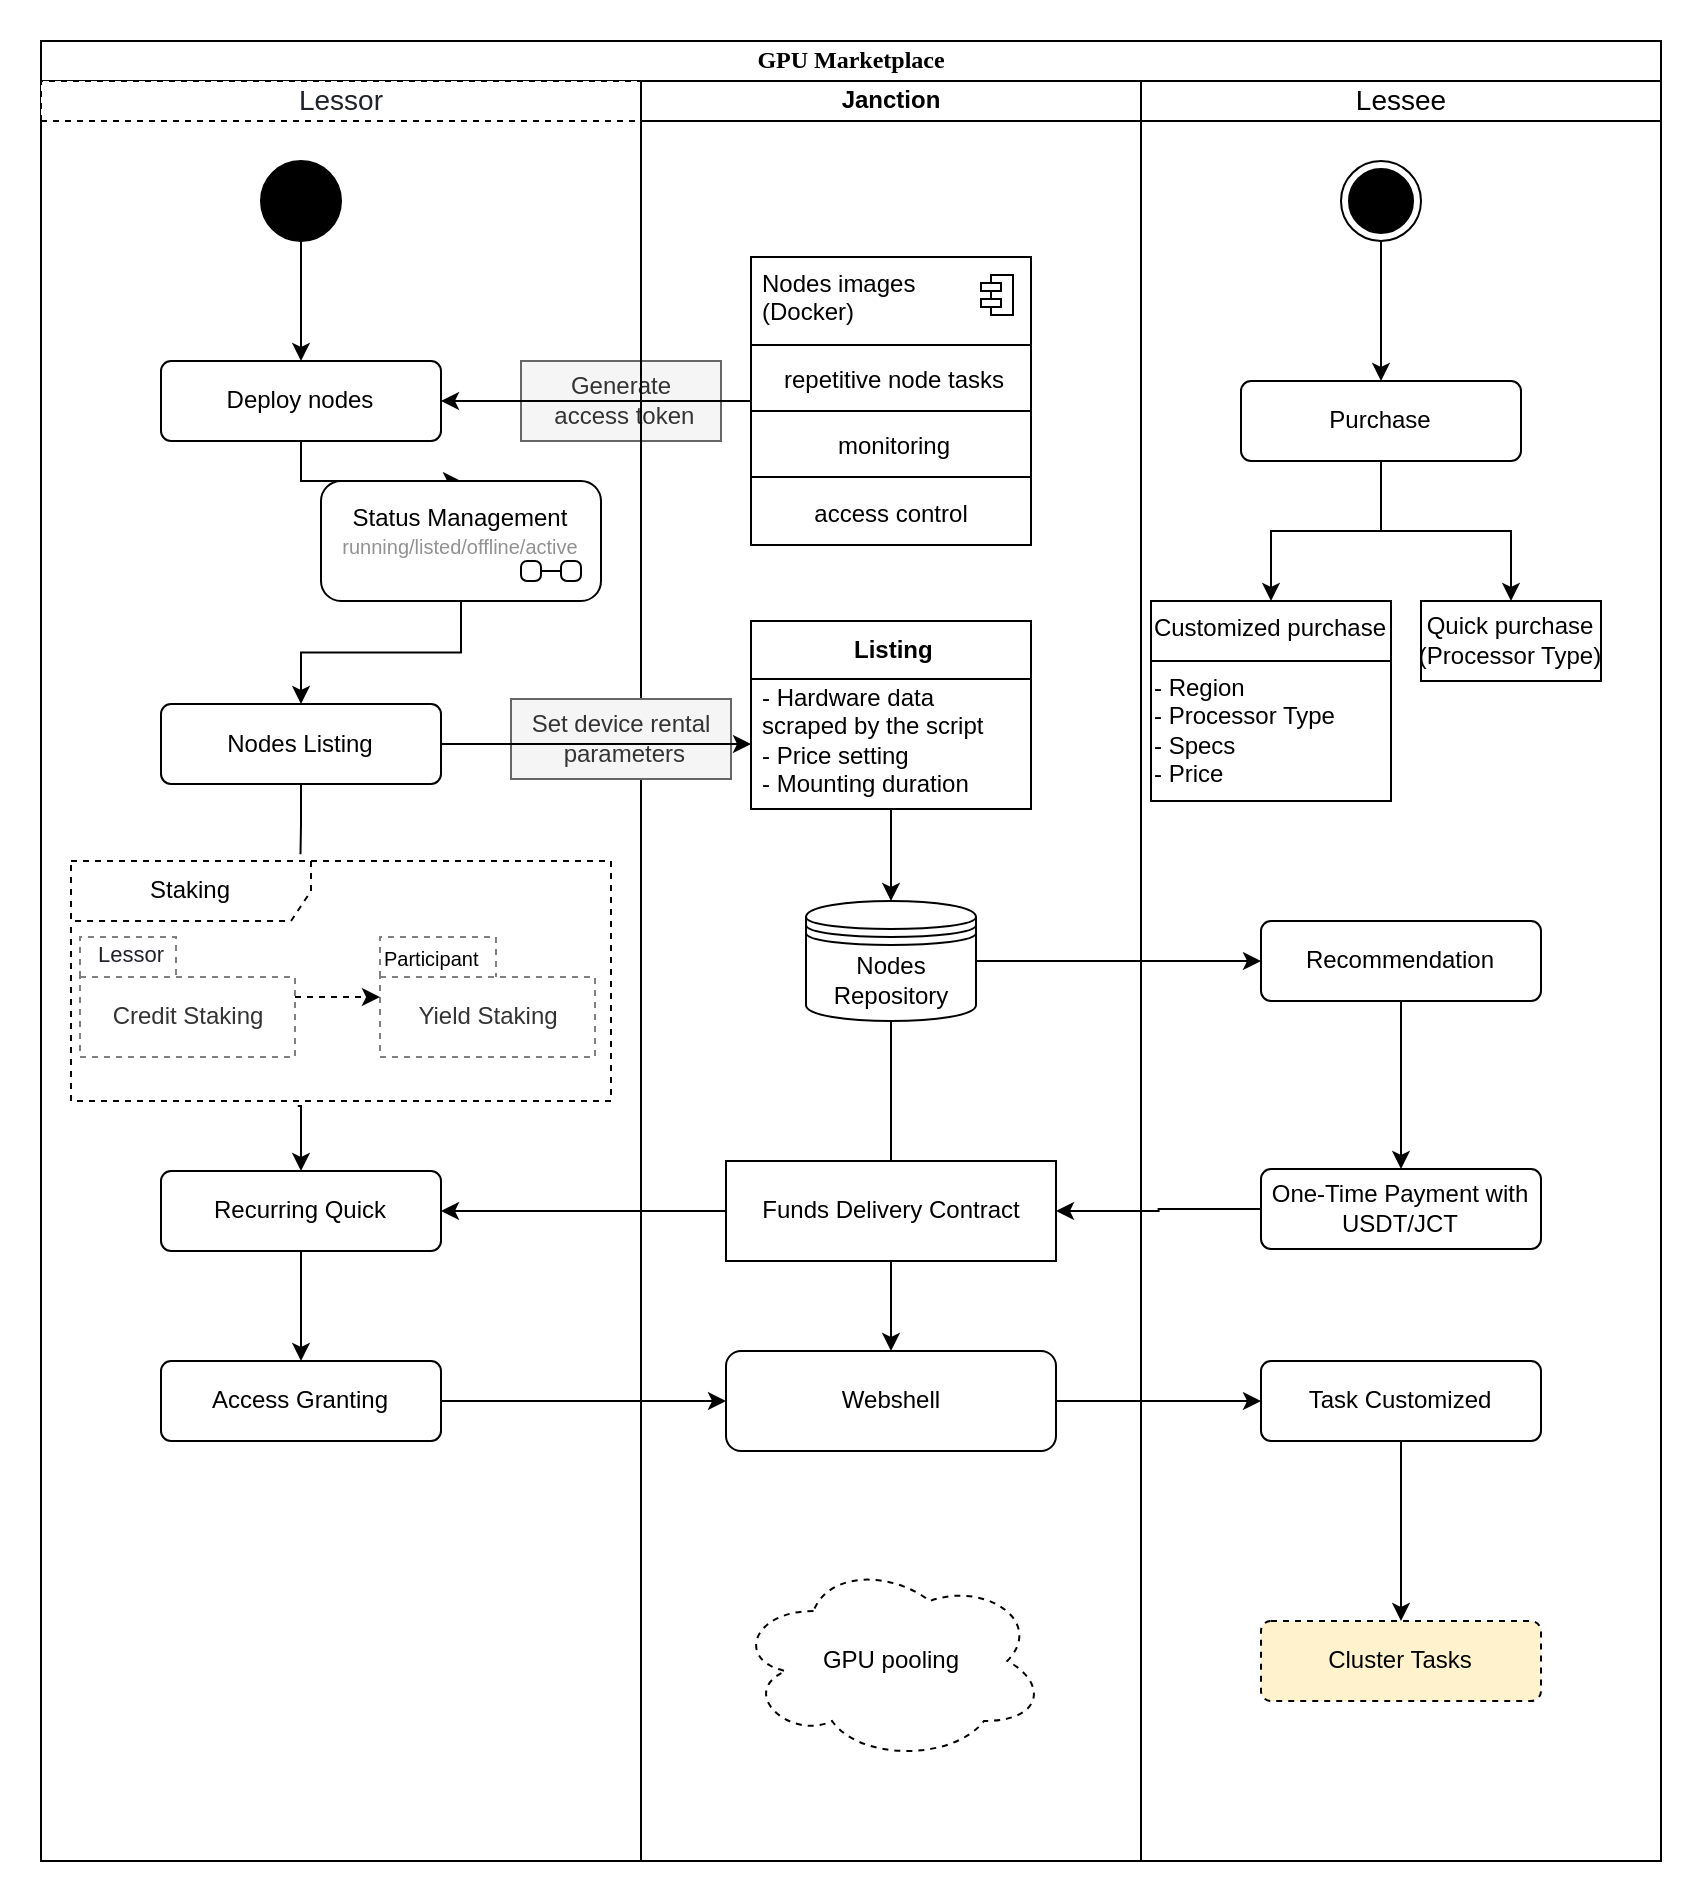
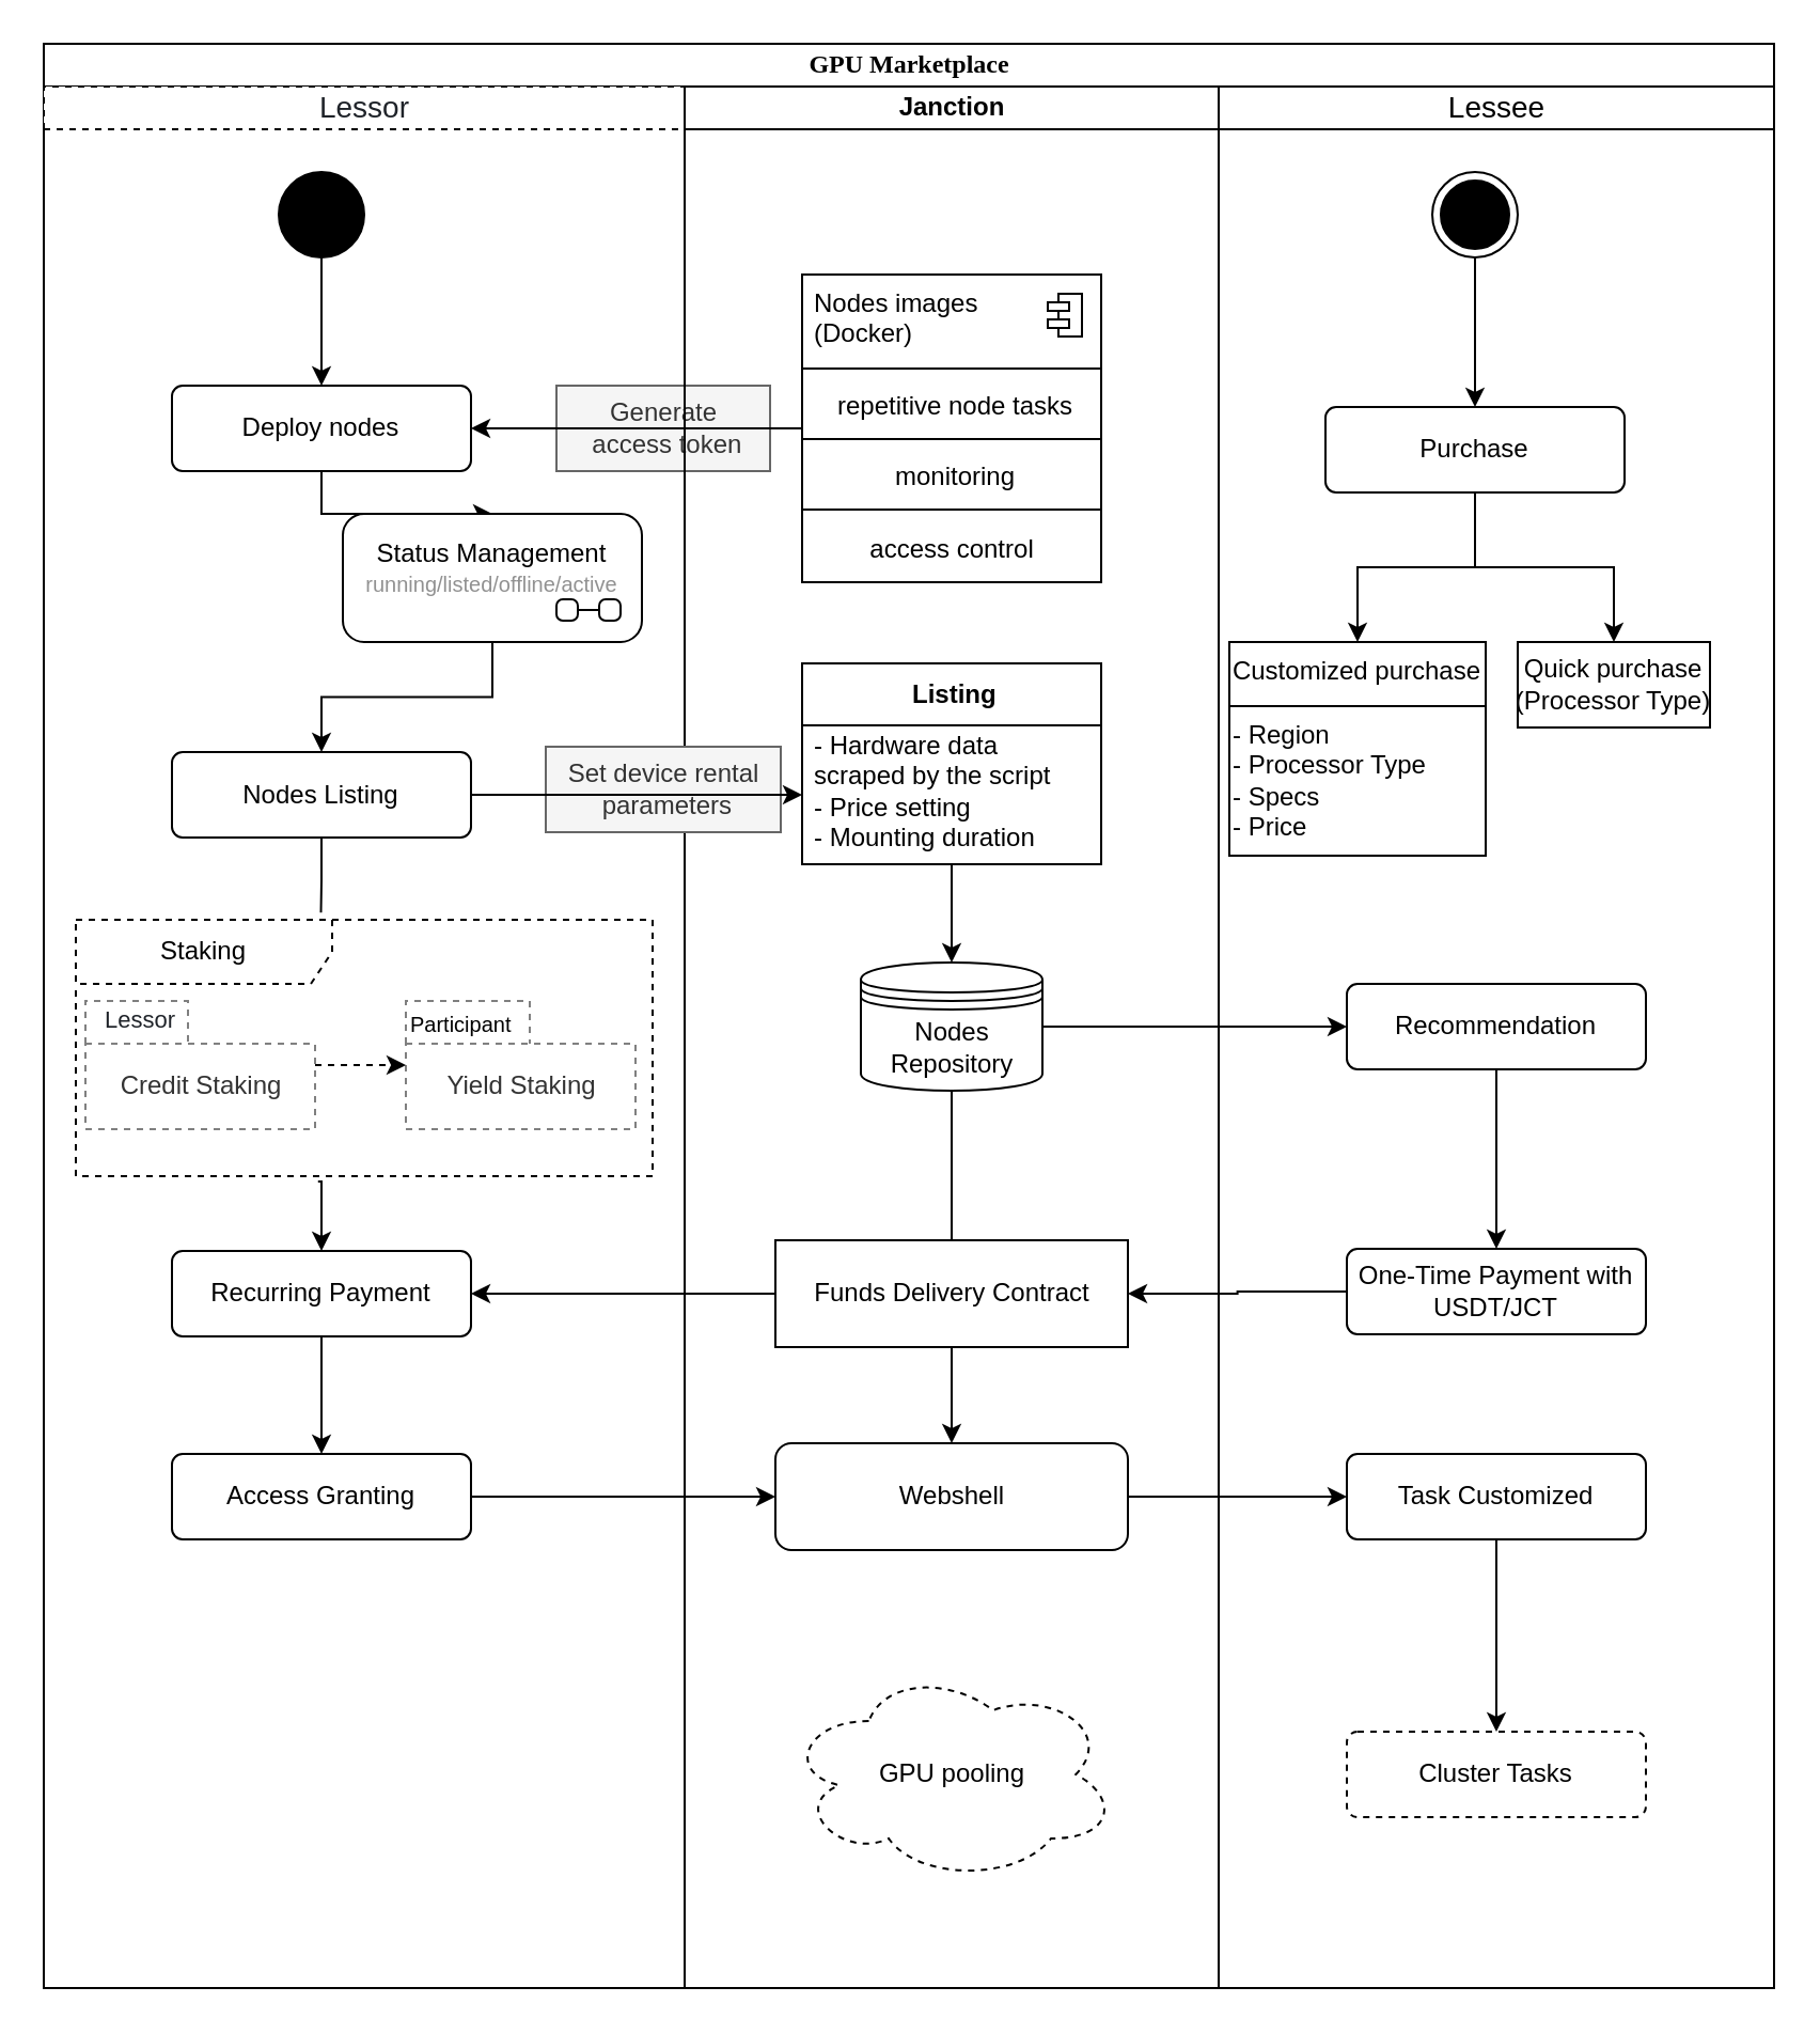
- <mxCell id="19" value="&lt;font&gt;Recurring Quick&lt;/font&gt;" style="html=1;align=center;verticalAlign=middle;rounded=1;absoluteArcSize=1;arcSize=10;dashed=0;whiteSpace=wrap;" vertex="1" parent="3"><mxGeometry x="60" y="545" width="140" height="40" as="geometry" /></mxCell>
+ <mxCell id="19" value="&lt;font&gt;Recurring Payment&lt;/font&gt;" style="html=1;align=center;verticalAlign=middle;rounded=1;absoluteArcSize=1;arcSize=10;dashed=0;whiteSpace=wrap;" vertex="1" parent="3"><mxGeometry x="60" y="545" width="140" height="40" as="geometry" /></mxCell>
- <mxCell id="59" value="&lt;font&gt;Cluster Tasks&lt;/font&gt;" style="html=1;align=center;verticalAlign=middle;rounded=1;absoluteArcSize=1;arcSize=10;dashed=1;whiteSpace=wrap;fillColor=#fff2cc;" vertex="1" parent="45"><mxGeometry x="60" y="770" width="140" height="40" as="geometry" /></mxCell>
+ <mxCell id="59" value="&lt;font&gt;Cluster Tasks&lt;/font&gt;" style="html=1;align=center;verticalAlign=middle;rounded=1;absoluteArcSize=1;arcSize=10;dashed=1;whiteSpace=wrap;" vertex="1" parent="45"><mxGeometry x="60" y="770" width="140" height="40" as="geometry" /></mxCell>
